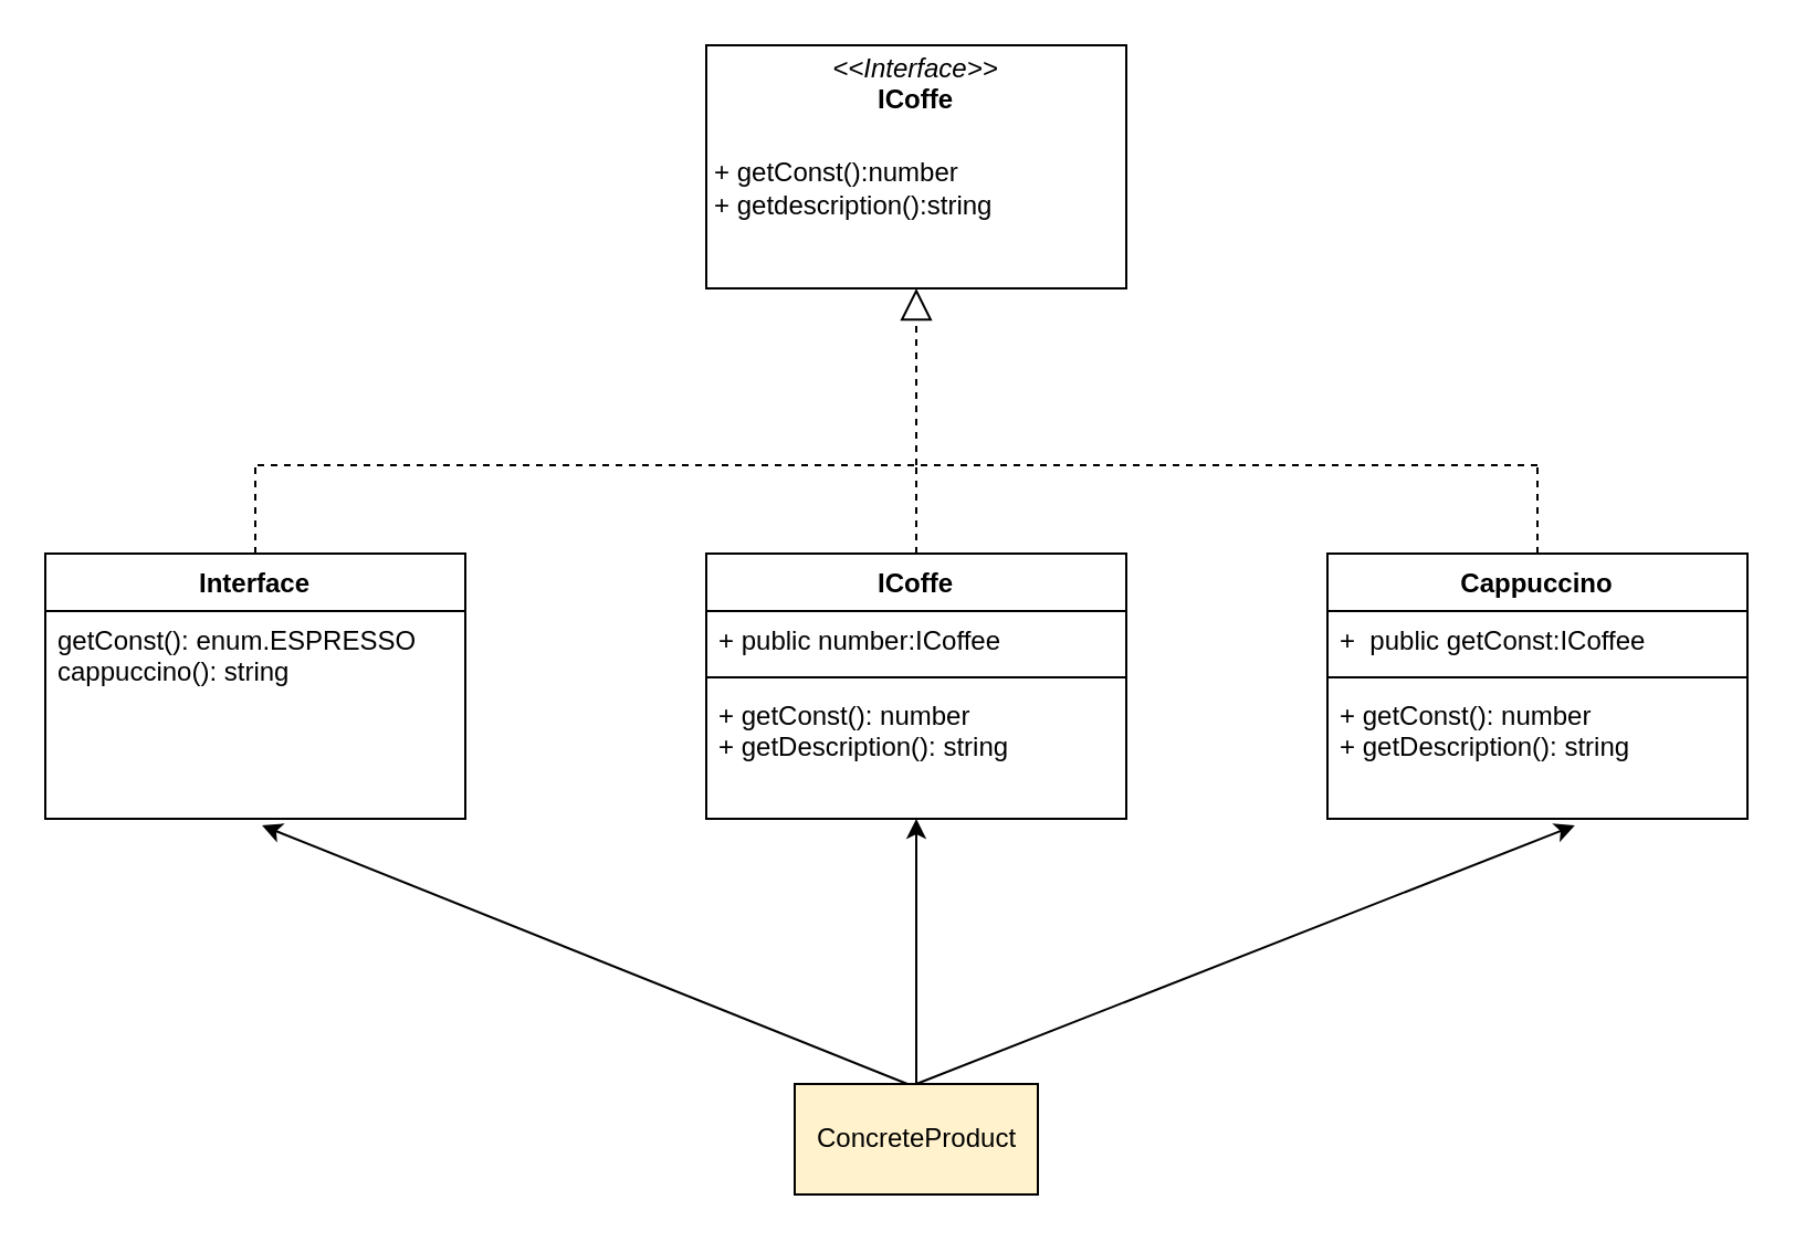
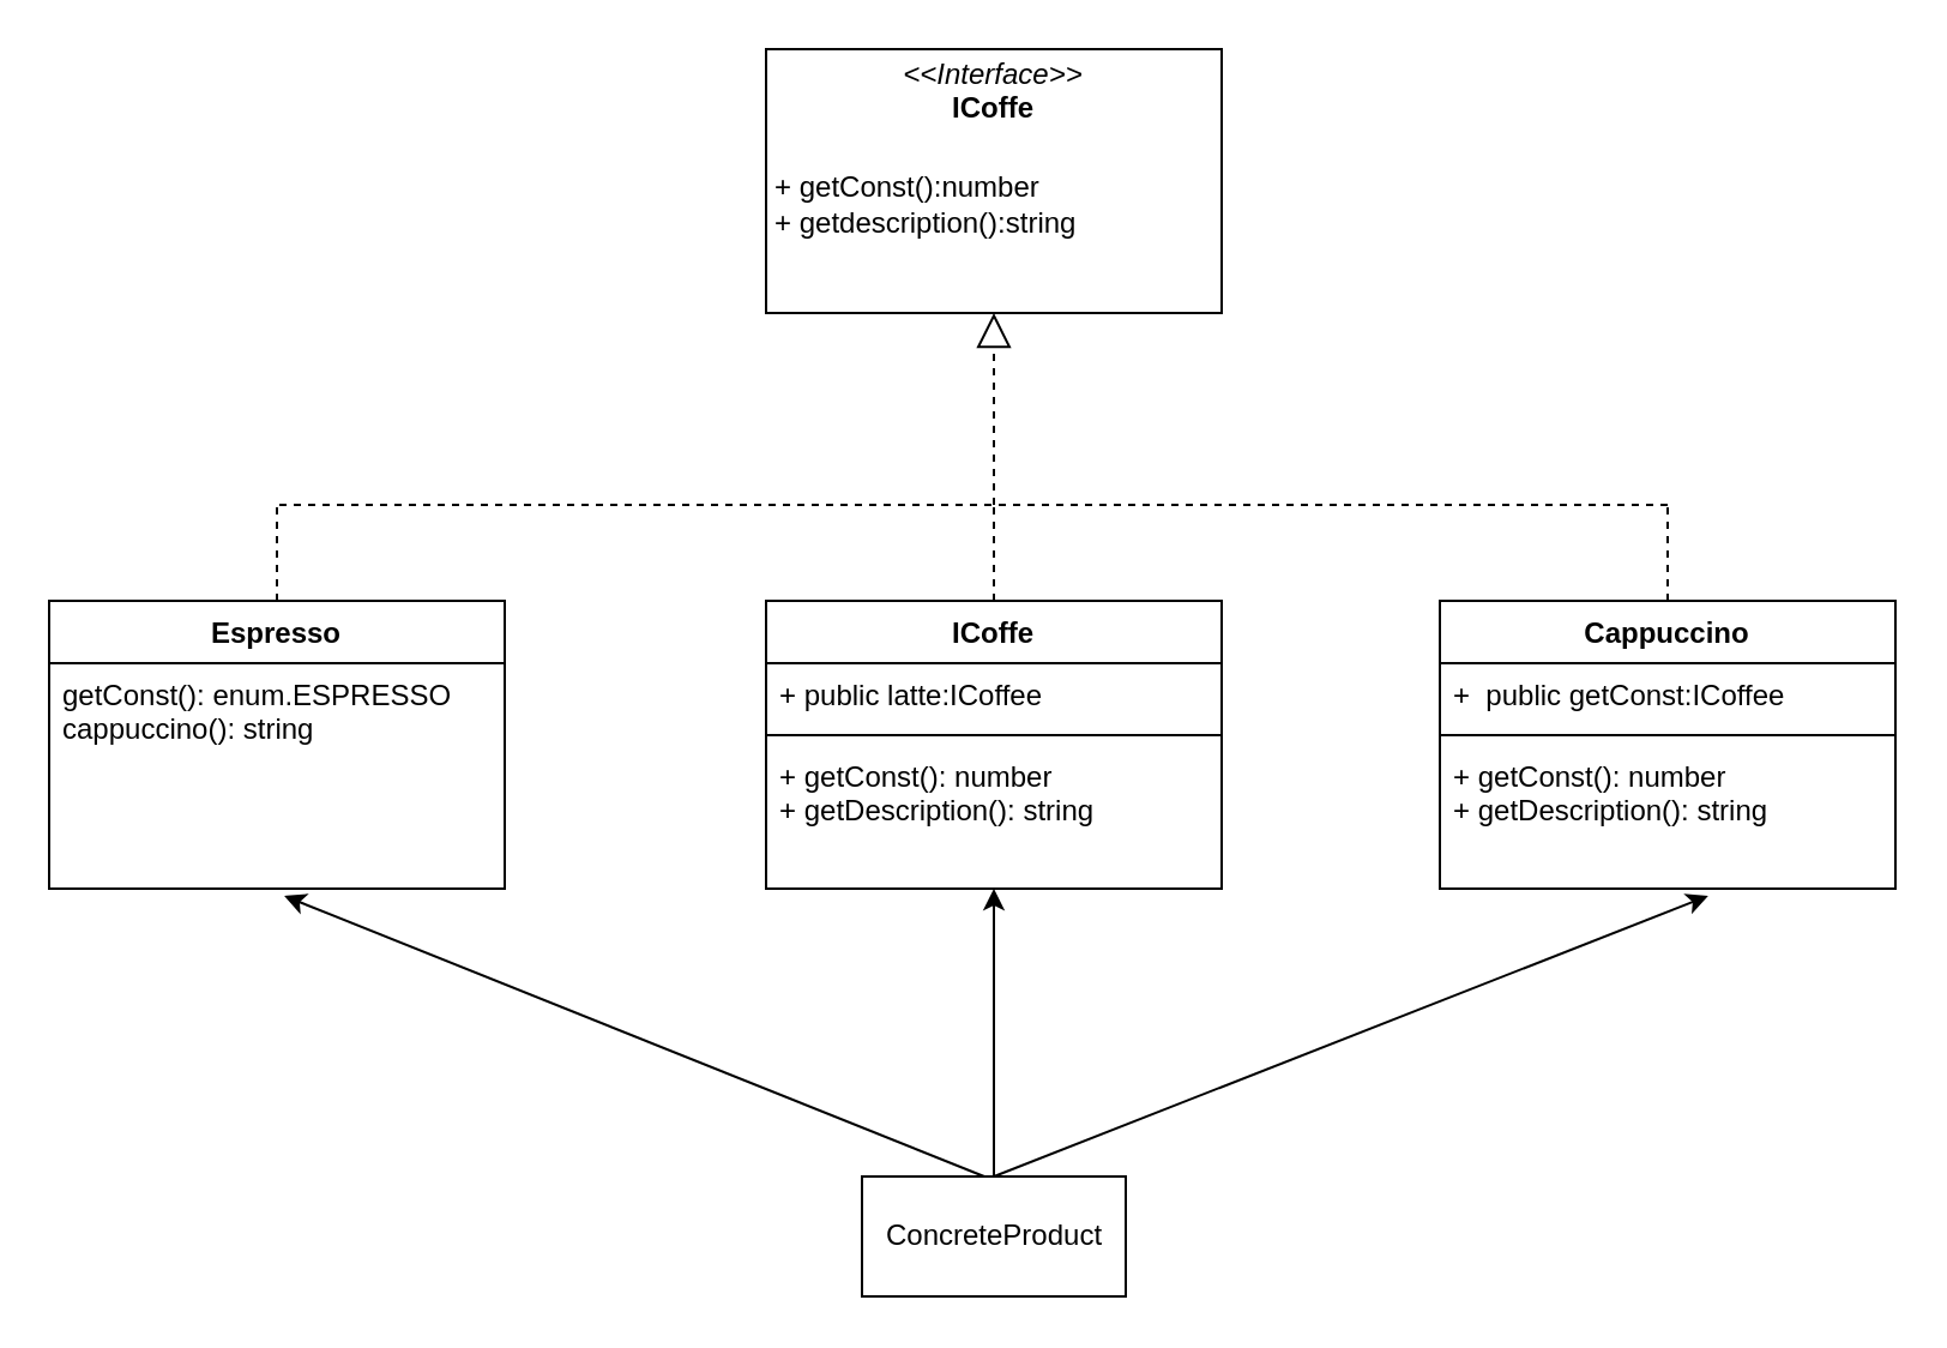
- <mxCell id="3" value="Interface" style="swimlane;fontStyle=1;align=center;verticalAlign=top;childLayout=stackLayout;horizontal=1;startSize=26;horizontalStack=0;resizeParent=1;resizeParentMax=0;resizeLast=0;collapsible=1;marginBottom=0;" vertex="1" parent="1"><mxGeometry x="20" y="250" width="190" height="120" as="geometry" /></mxCell>
+ <mxCell id="3" value="Espresso" style="swimlane;fontStyle=1;align=center;verticalAlign=top;childLayout=stackLayout;horizontal=1;startSize=26;horizontalStack=0;resizeParent=1;resizeParentMax=0;resizeLast=0;collapsible=1;marginBottom=0;" vertex="1" parent="1"><mxGeometry x="20" y="250" width="190" height="120" as="geometry" /></mxCell>
- <mxCell id="6" value="+ public number:ICoffee" style="text;strokeColor=none;fillColor=none;align=left;verticalAlign=top;spacingLeft=4;spacingRight=4;overflow=hidden;rotatable=0;points=[[0,0.5],[1,0.5]];portConstraint=eastwest;" vertex="1" parent="5"><mxGeometry y="26" width="190" height="26" as="geometry" /></mxCell>
+ <mxCell id="6" value="+ public latte:ICoffee" style="text;strokeColor=none;fillColor=none;align=left;verticalAlign=top;spacingLeft=4;spacingRight=4;overflow=hidden;rotatable=0;points=[[0,0.5],[1,0.5]];portConstraint=eastwest;" vertex="1" parent="5"><mxGeometry y="26" width="190" height="26" as="geometry" /></mxCell>
- <mxCell id="18" value="ConcreteProduct" style="html=1;fillColor=#fff2cc;" vertex="1" parent="1"><mxGeometry x="359" y="490" width="110" height="50" as="geometry" /></mxCell>
+ <mxCell id="18" value="ConcreteProduct" style="html=1;" vertex="1" parent="1"><mxGeometry x="359" y="490" width="110" height="50" as="geometry" /></mxCell>
